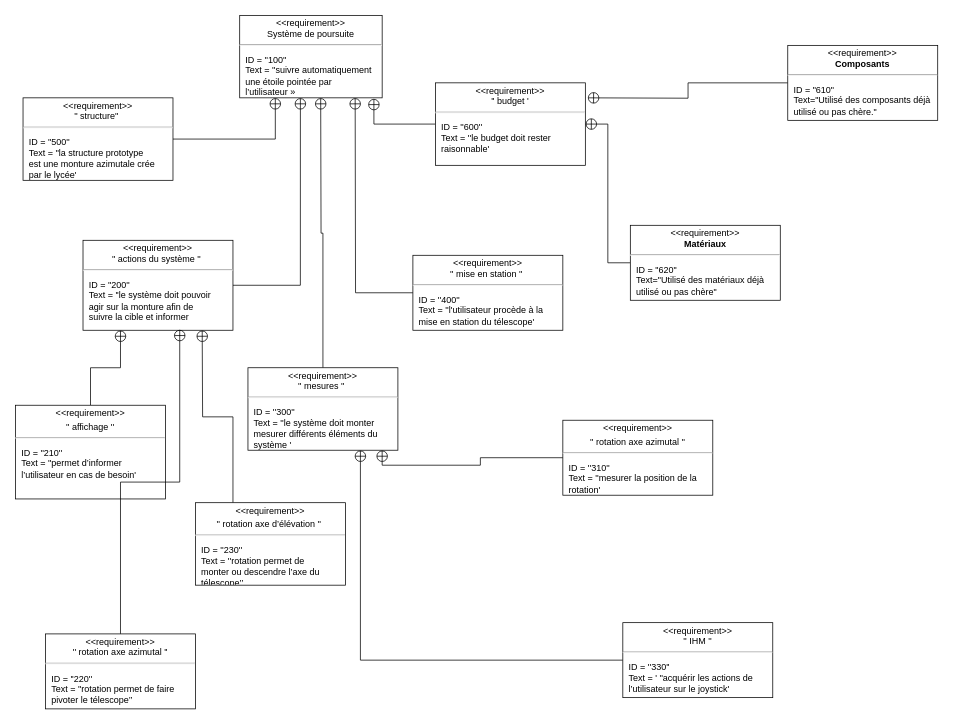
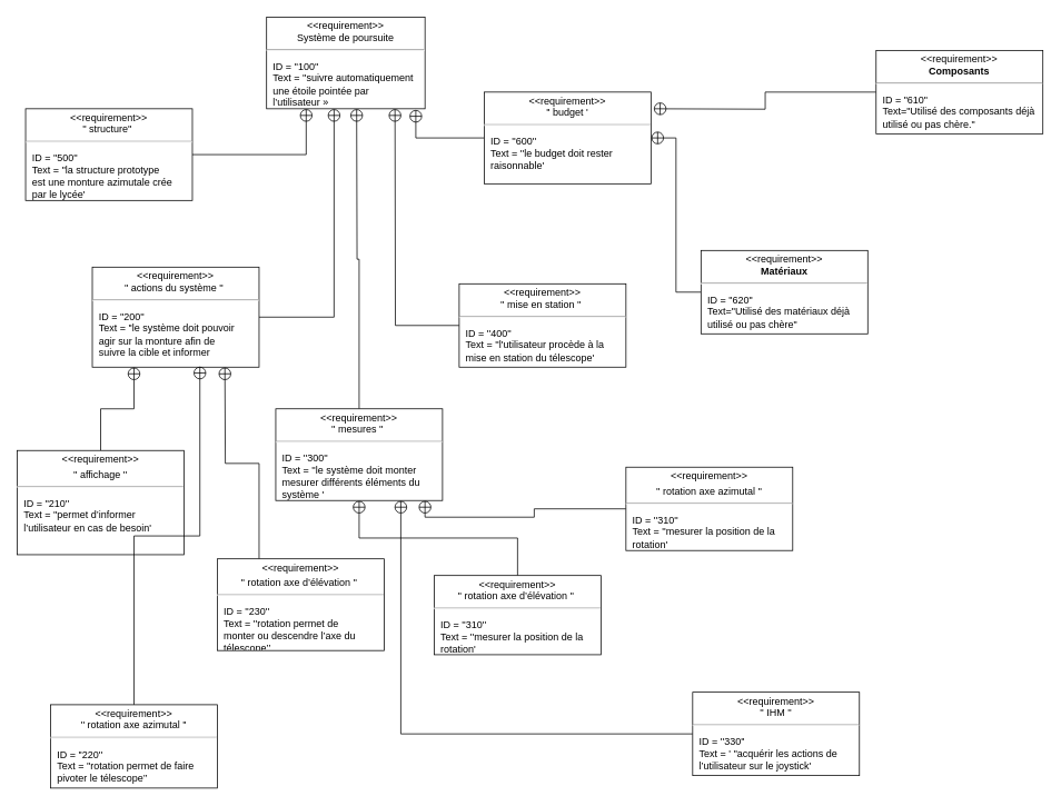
+ <mxCell id="21" style="edgeStyle=orthogonalEdgeStyle;rounded=0;orthogonalLoop=1;jettySize=auto;html=1;entryX=0.5;entryY=1;entryDx=0;entryDy=0;endArrow=circlePlus;endFill=0;" edge="1" parent="1" source="22" target="12"><mxGeometry relative="1" as="geometry" /></mxCell>
+ <mxCell id="22" value="&lt;p style=&quot;margin: 0px ; margin-top: 4px ; text-align: center&quot;&gt;&amp;lt;&amp;lt;requirement&amp;gt;&amp;gt;&lt;br&gt;'' rotation axe d’élévation ''&amp;nbsp;&lt;br&gt;&lt;/p&gt;&lt;hr&gt;&lt;p&gt;&lt;/p&gt;&lt;p style=&quot;margin: 0px ; margin-left: 8px ; text-align: left&quot;&gt;ID = ''310''&lt;br/&gt;Text = ''mesurer la position de la&lt;br/&gt;rotation'&lt;br&gt;&lt;/p&gt;" style="shape=rect;overflow=fill;html=1;whiteSpace=wrap;align=center;" parent="1" vertex="1"><mxGeometry x="520" y="690" width="200" height="95" as="geometry" /></mxCell>
